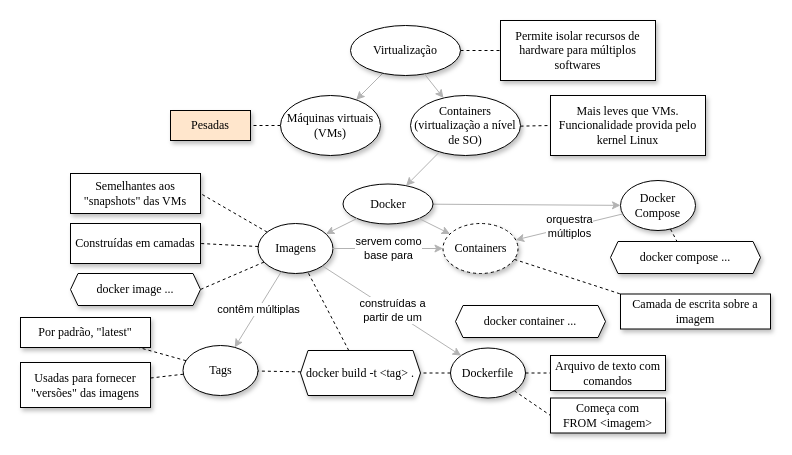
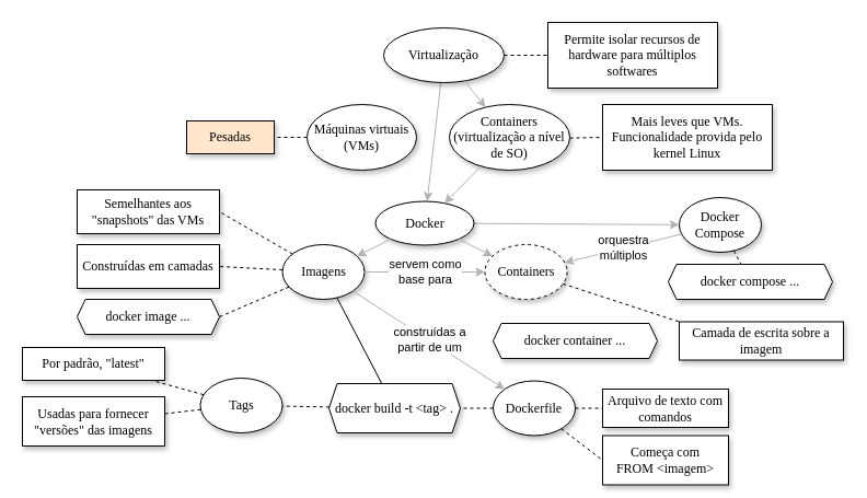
- <mxCell id="5" style="rounded=0;orthogonalLoop=1;jettySize=auto;html=1;strokeColor=#B3B3B3;" parent="1" source="6" target="9" edge="1"><mxGeometry relative="1" as="geometry" /></mxCell>
+ <mxCell id="5" style="rounded=0;orthogonalLoop=1;jettySize=auto;html=1;strokeColor=#B3B3B3;" parent="1" source="6" target="14" edge="1"><mxGeometry relative="1" as="geometry" /></mxCell>
- <mxCell id="26" value="contêm múltiplas" style="rounded=0;orthogonalLoop=1;jettySize=auto;html=1;strokeColor=#B3B3B3;" parent="1" source="19" target="22" edge="1"><mxGeometry relative="1" as="geometry"><mxPoint x="391.856" y="65.505" as="sourcePoint" /><mxPoint x="242.821" y="119.512" as="targetPoint" /></mxGeometry></mxCell>
- <mxCell id="41" style="edgeStyle=none;rounded=0;orthogonalLoop=1;jettySize=auto;html=1;dashed=1;endArrow=none;endFill=0;strokeColor=#000000;" parent="1" source="43" target="19" edge="1"><mxGeometry relative="1" as="geometry" /></mxCell>
+ <mxCell id="41" style="edgeStyle=none;rounded=0;orthogonalLoop=1;jettySize=auto;html=1;dashed=0;endArrow=none;endFill=0;strokeColor=#000000;" parent="1" source="43" target="19" edge="1"><mxGeometry relative="1" as="geometry" /></mxCell>
- <mxCell id="44" value="&lt;span style=&quot;font-family: &amp;#34;jetbrains mono&amp;#34;&quot;&gt;docker container ...&lt;/span&gt;" style="shape=hexagon;perimeter=hexagonPerimeter2;whiteSpace=wrap;html=1;fixedSize=1;rounded=0;shadow=1;fontFamily=Verdana;strokeWidth=1;comic=0;size=7.5;" parent="1" vertex="1"><mxGeometry x="455" y="305" width="150" height="32" as="geometry" /></mxCell>
+ <mxCell id="44" value="&lt;span style=&quot;font-family: &amp;#34;jetbrains mono&amp;#34;&quot;&gt;docker container ...&lt;/span&gt;" style="shape=hexagon;perimeter=hexagonPerimeter2;whiteSpace=wrap;html=1;fixedSize=1;rounded=0;shadow=1;fontFamily=Verdana;strokeWidth=1;comic=0;size=7.5;" parent="1" vertex="1"><mxGeometry x="450" y="295" width="150" height="32" as="geometry" /></mxCell>
- <mxCell id="40" value="Começa com&lt;br&gt;&lt;font face=&quot;JetBrains Mono&quot; data-font-src=&quot;https://fonts.googleapis.com/css?family=JetBrains+Mono&quot;&gt;FROM &amp;lt;imagem&amp;gt;&lt;/font&gt;" style="whiteSpace=wrap;html=1;rounded=0;shadow=1;fontFamily=Verdana;strokeWidth=1;comic=0;" parent="1" vertex="1"><mxGeometry x="550" y="397.5" width="115" height="35" as="geometry" /></mxCell>
+ <mxCell id="40" value="Começa com&lt;br&gt;&lt;font face=&quot;JetBrains Mono&quot; data-font-src=&quot;https://fonts.googleapis.com/css?family=JetBrains+Mono&quot;&gt;FROM &amp;lt;imagem&amp;gt;&lt;/font&gt;" style="whiteSpace=wrap;html=1;rounded=0;shadow=1;fontFamily=Verdana;strokeWidth=1;comic=0;" parent="1" vertex="1"><mxGeometry x="550" y="397.5" width="115" height="45" as="geometry" /></mxCell>
